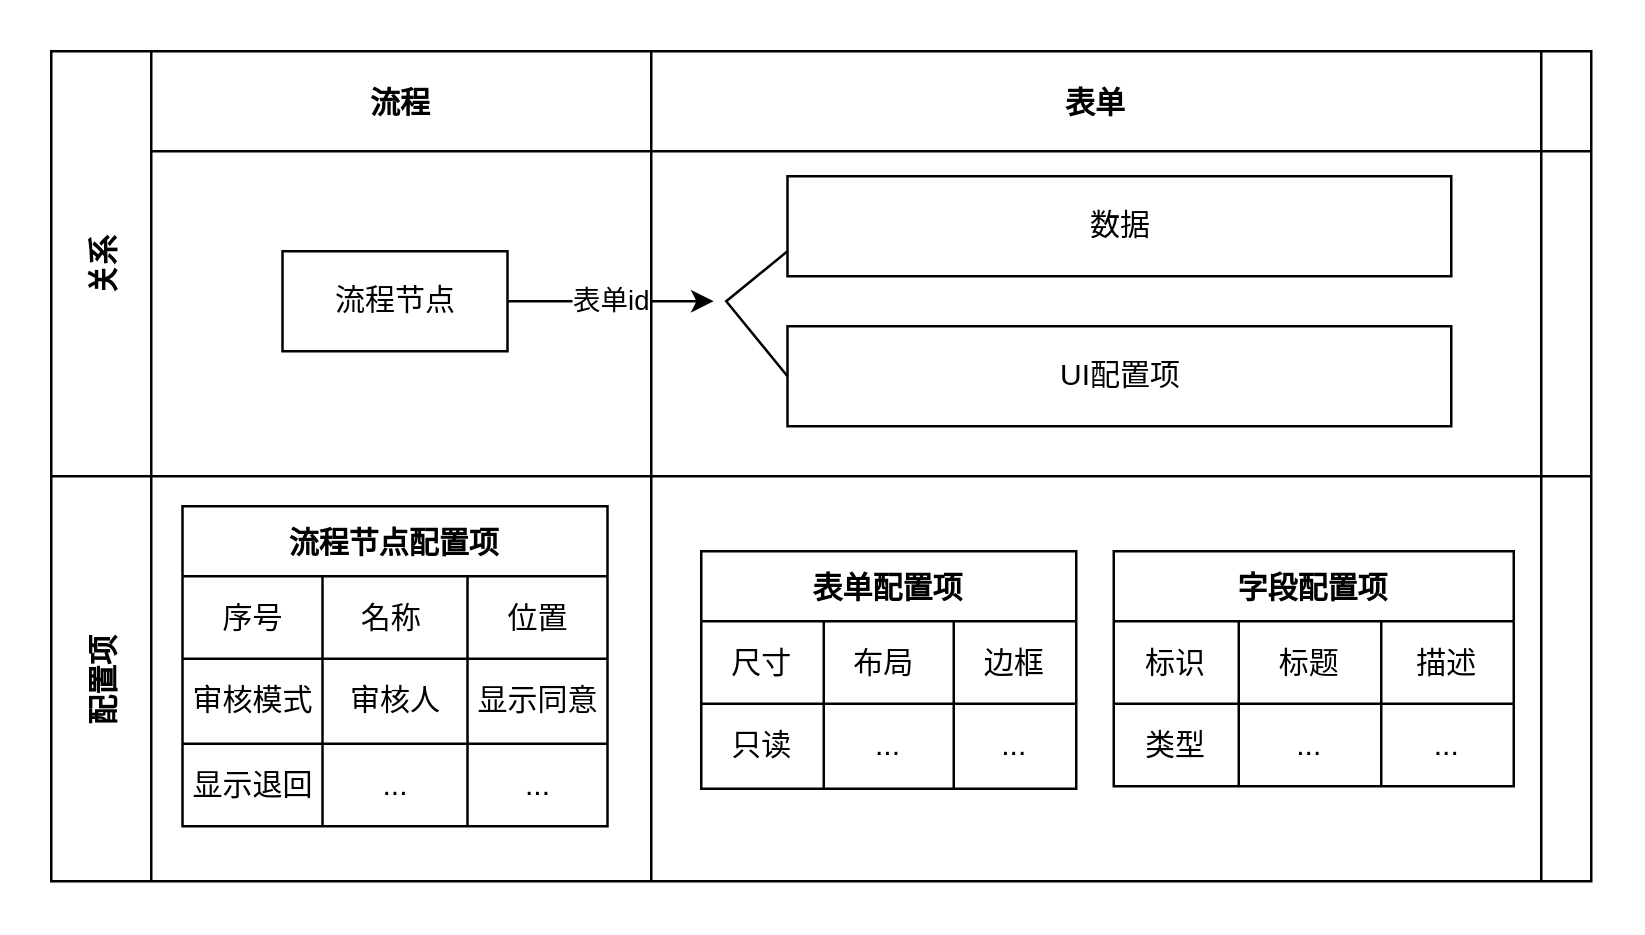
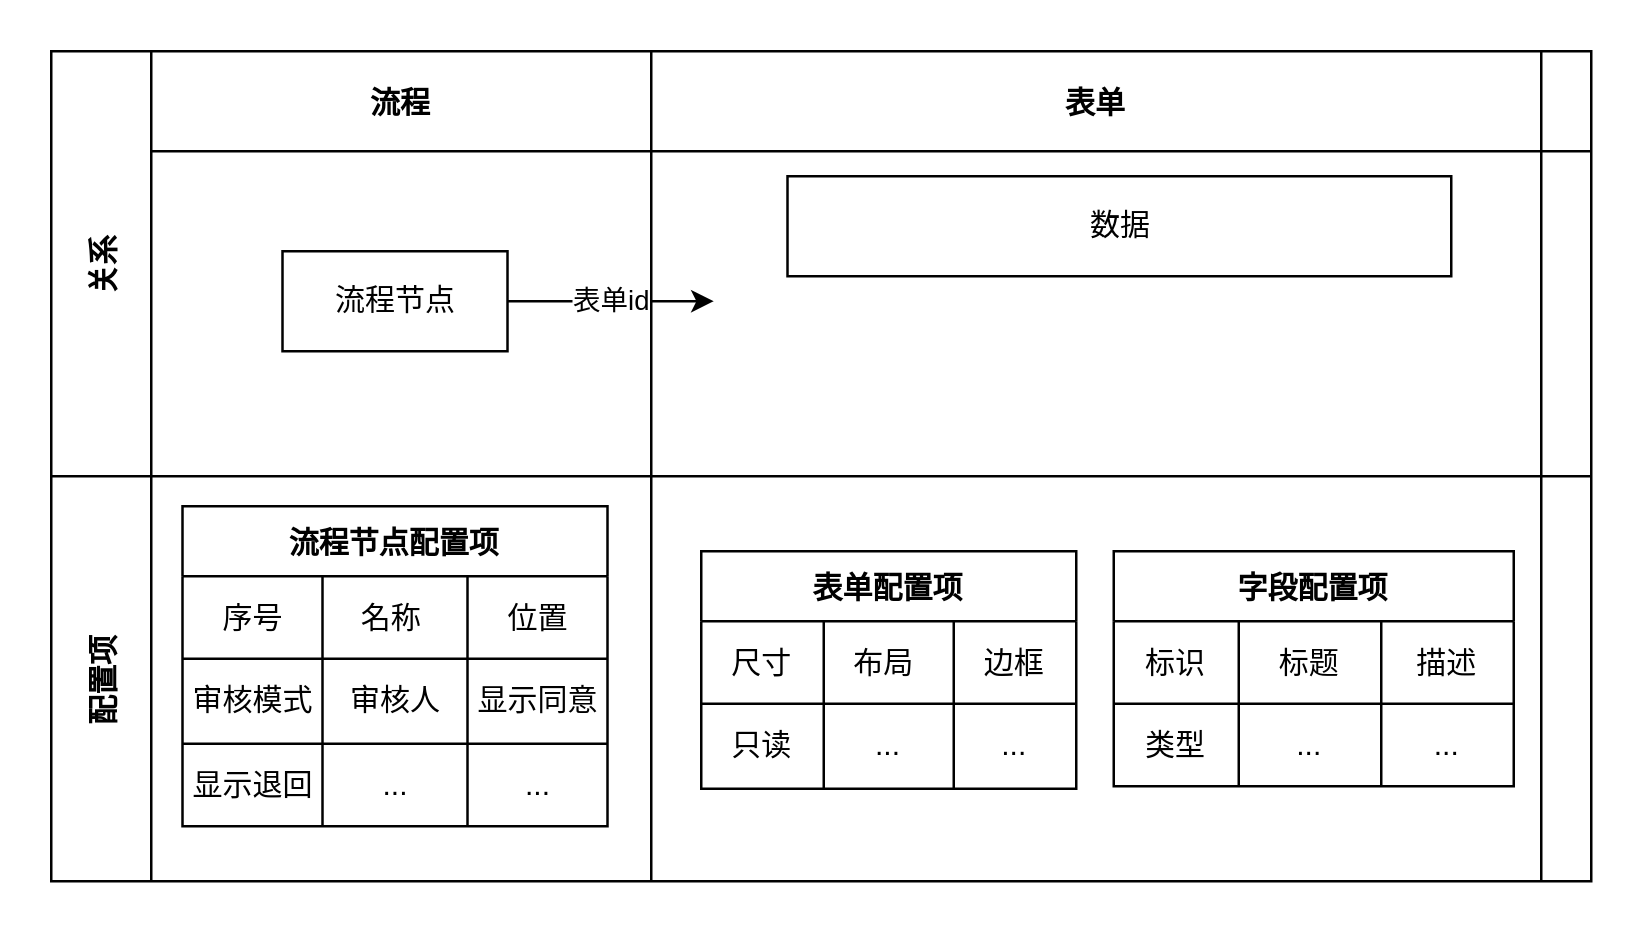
- <mxCell id="10" value="" style="endArrow=none;html=1;rounded=0;entryX=0;entryY=0.75;entryDx=0;entryDy=0;exitX=0;exitY=0.5;exitDx=0;exitDy=0;" edge="1" parent="7" source="9" target="8"><mxGeometry width="50" height="50" relative="1" as="geometry"><mxPoint x="110" y="110" as="sourcePoint" /><mxPoint x="160" y="60" as="targetPoint" /><Array as="points"><mxPoint x="30" y="100" /></Array></mxGeometry></mxCell>
- <mxCell id="9" value="UI配置项" style="rounded=0;whiteSpace=wrap;html=1;" vertex="1" parent="7"><mxGeometry x="54.5" y="110" width="265.5" height="40" as="geometry" /></mxCell>
